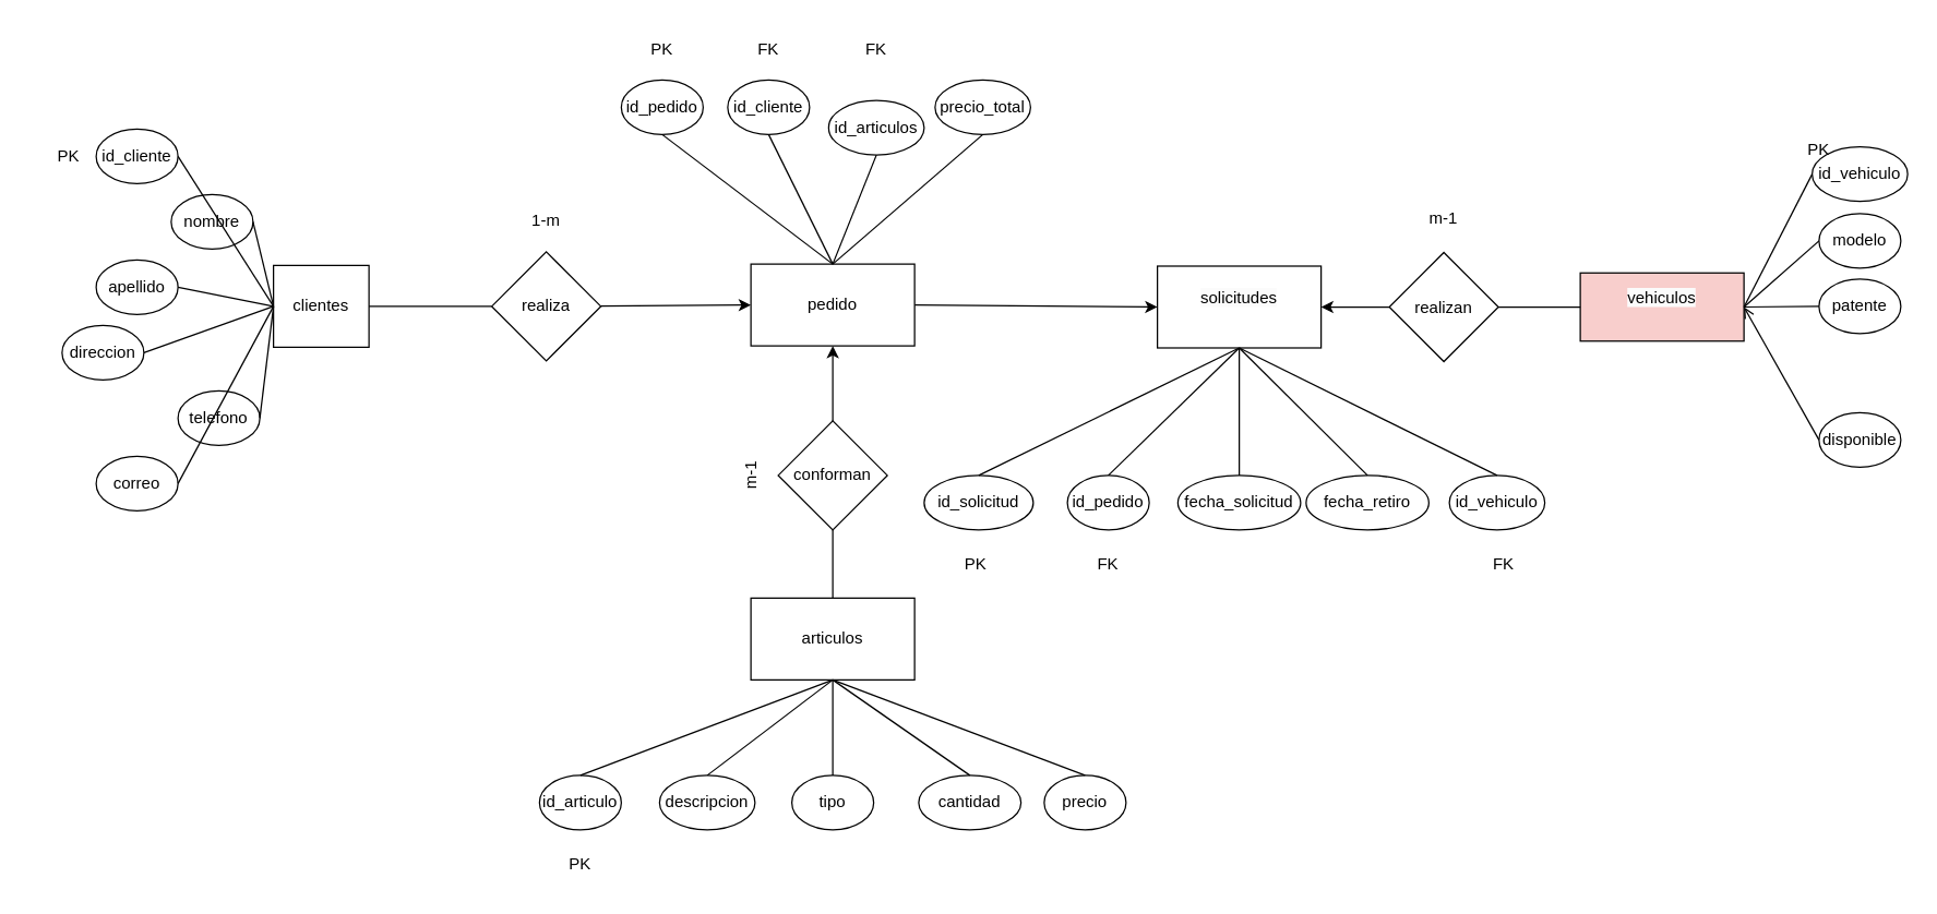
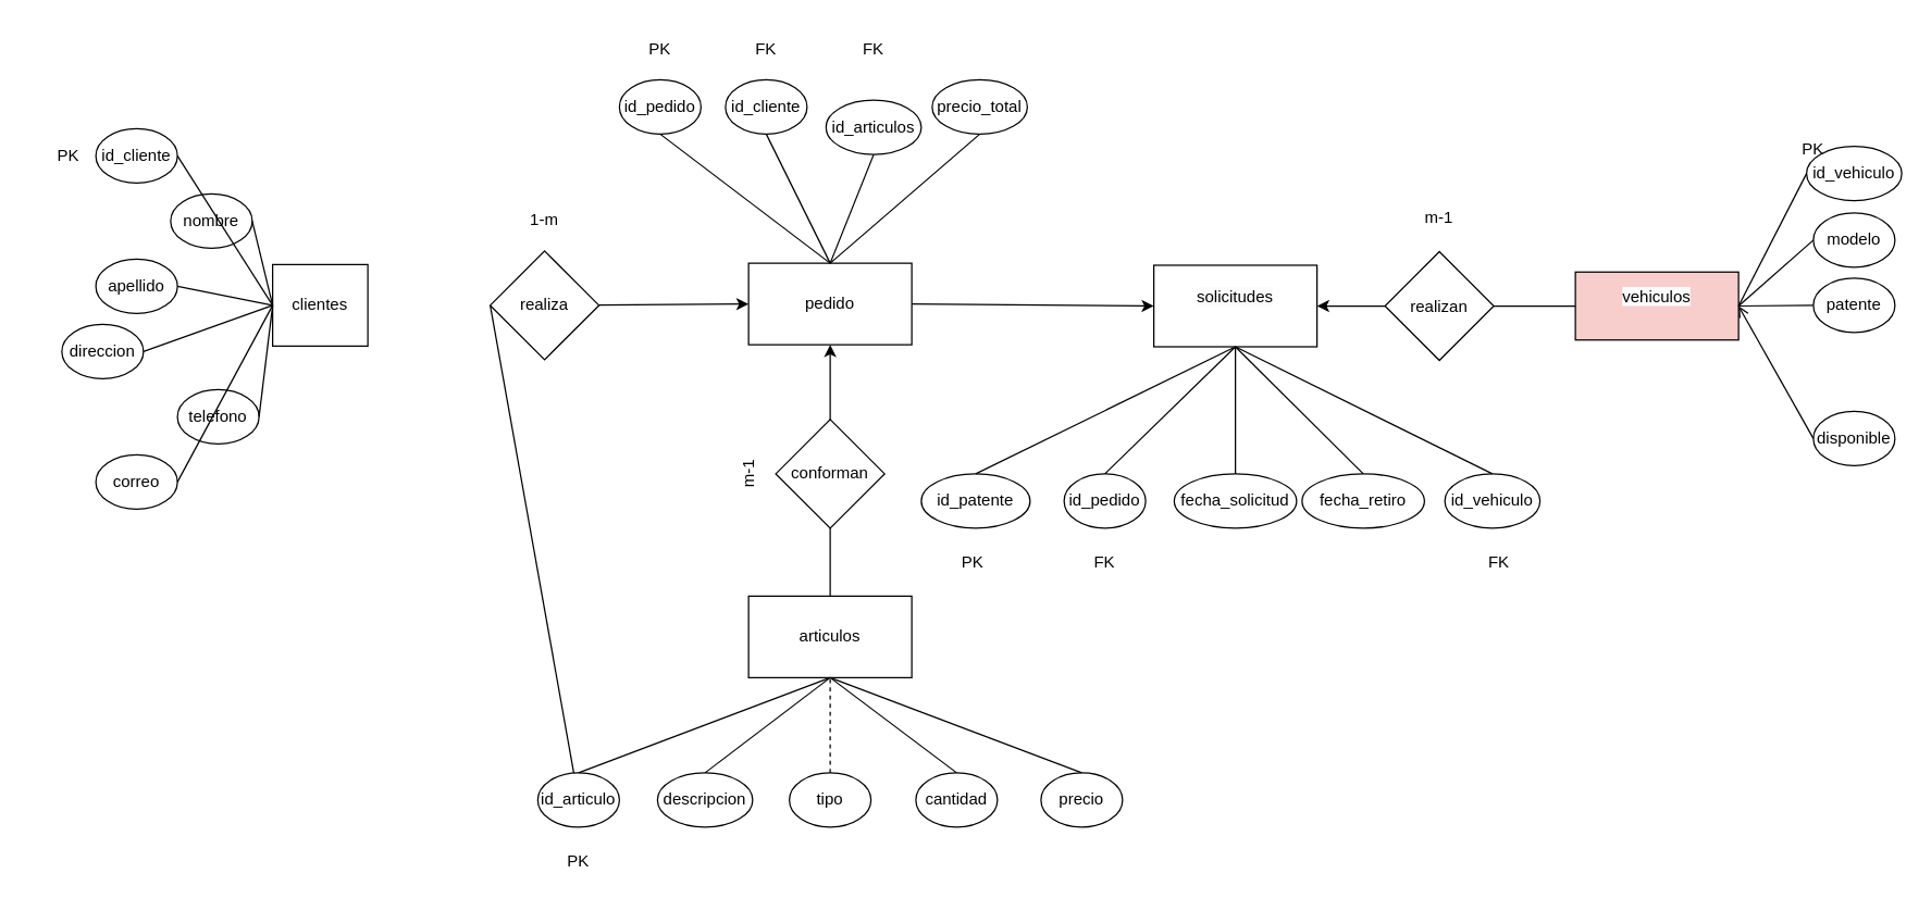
- <mxCell id="7" value="" style="endArrow=none;html=1;entryX=1;entryY=0.5;entryDx=0;entryDy=0;exitX=0;exitY=0.5;exitDx=0;exitDy=0;" parent="1" source="43" target="2" edge="1"><mxGeometry width="50" height="50" relative="1" as="geometry"><mxPoint x="350" y="294.5" as="sourcePoint" /><mxPoint x="640" y="254.5" as="targetPoint" /></mxGeometry></mxCell>
+ <mxCell id="7" value="" style="endArrow=none;html=1;exitX=0;exitY=0.5;exitDx=0;exitDy=0;" parent="1" source="43" target="19" edge="1"><mxGeometry width="50" height="50" relative="1" as="geometry"><mxPoint x="350" y="294.5" as="sourcePoint" /><mxPoint x="640" y="254.5" as="targetPoint" /></mxGeometry></mxCell>
- <mxCell id="28" value="id_solicitud" style="ellipse;whiteSpace=wrap;html=1;" parent="1" vertex="1"><mxGeometry x="677" y="348" width="80" height="40" as="geometry" /></mxCell>
+ <mxCell id="28" value="id_patente" style="ellipse;whiteSpace=wrap;html=1;" parent="1" vertex="1"><mxGeometry x="677" y="348" width="80" height="40" as="geometry" /></mxCell>
- <mxCell id="51" value="" style="endArrow=none;html=1;entryX=0.5;entryY=1;entryDx=0;entryDy=0;exitX=0.5;exitY=0;exitDx=0;exitDy=0;" parent="1" source="22" target="6" edge="1"><mxGeometry width="50" height="50" relative="1" as="geometry"><mxPoint x="460" y="578" as="sourcePoint" /><mxPoint x="620" y="508" as="targetPoint" /></mxGeometry></mxCell>
+ <mxCell id="51" value="" style="endArrow=none;html=1;entryX=0.5;entryY=1;entryDx=0;entryDy=0;exitX=0.5;exitY=0;exitDx=0;exitDy=0;dashed=1;" parent="1" source="22" target="6" edge="1"><mxGeometry width="50" height="50" relative="1" as="geometry"><mxPoint x="460" y="578" as="sourcePoint" /><mxPoint x="620" y="508" as="targetPoint" /></mxGeometry></mxCell>
- <mxCell id="23" value="cantidad" style="ellipse;whiteSpace=wrap;html=1;" parent="1" vertex="1"><mxGeometry x="673" y="568" width="75" height="40" as="geometry" /></mxCell>
+ <mxCell id="23" value="cantidad" style="ellipse;whiteSpace=wrap;html=1;" parent="1" vertex="1"><mxGeometry x="673" y="568" width="60" height="40" as="geometry" /></mxCell>
